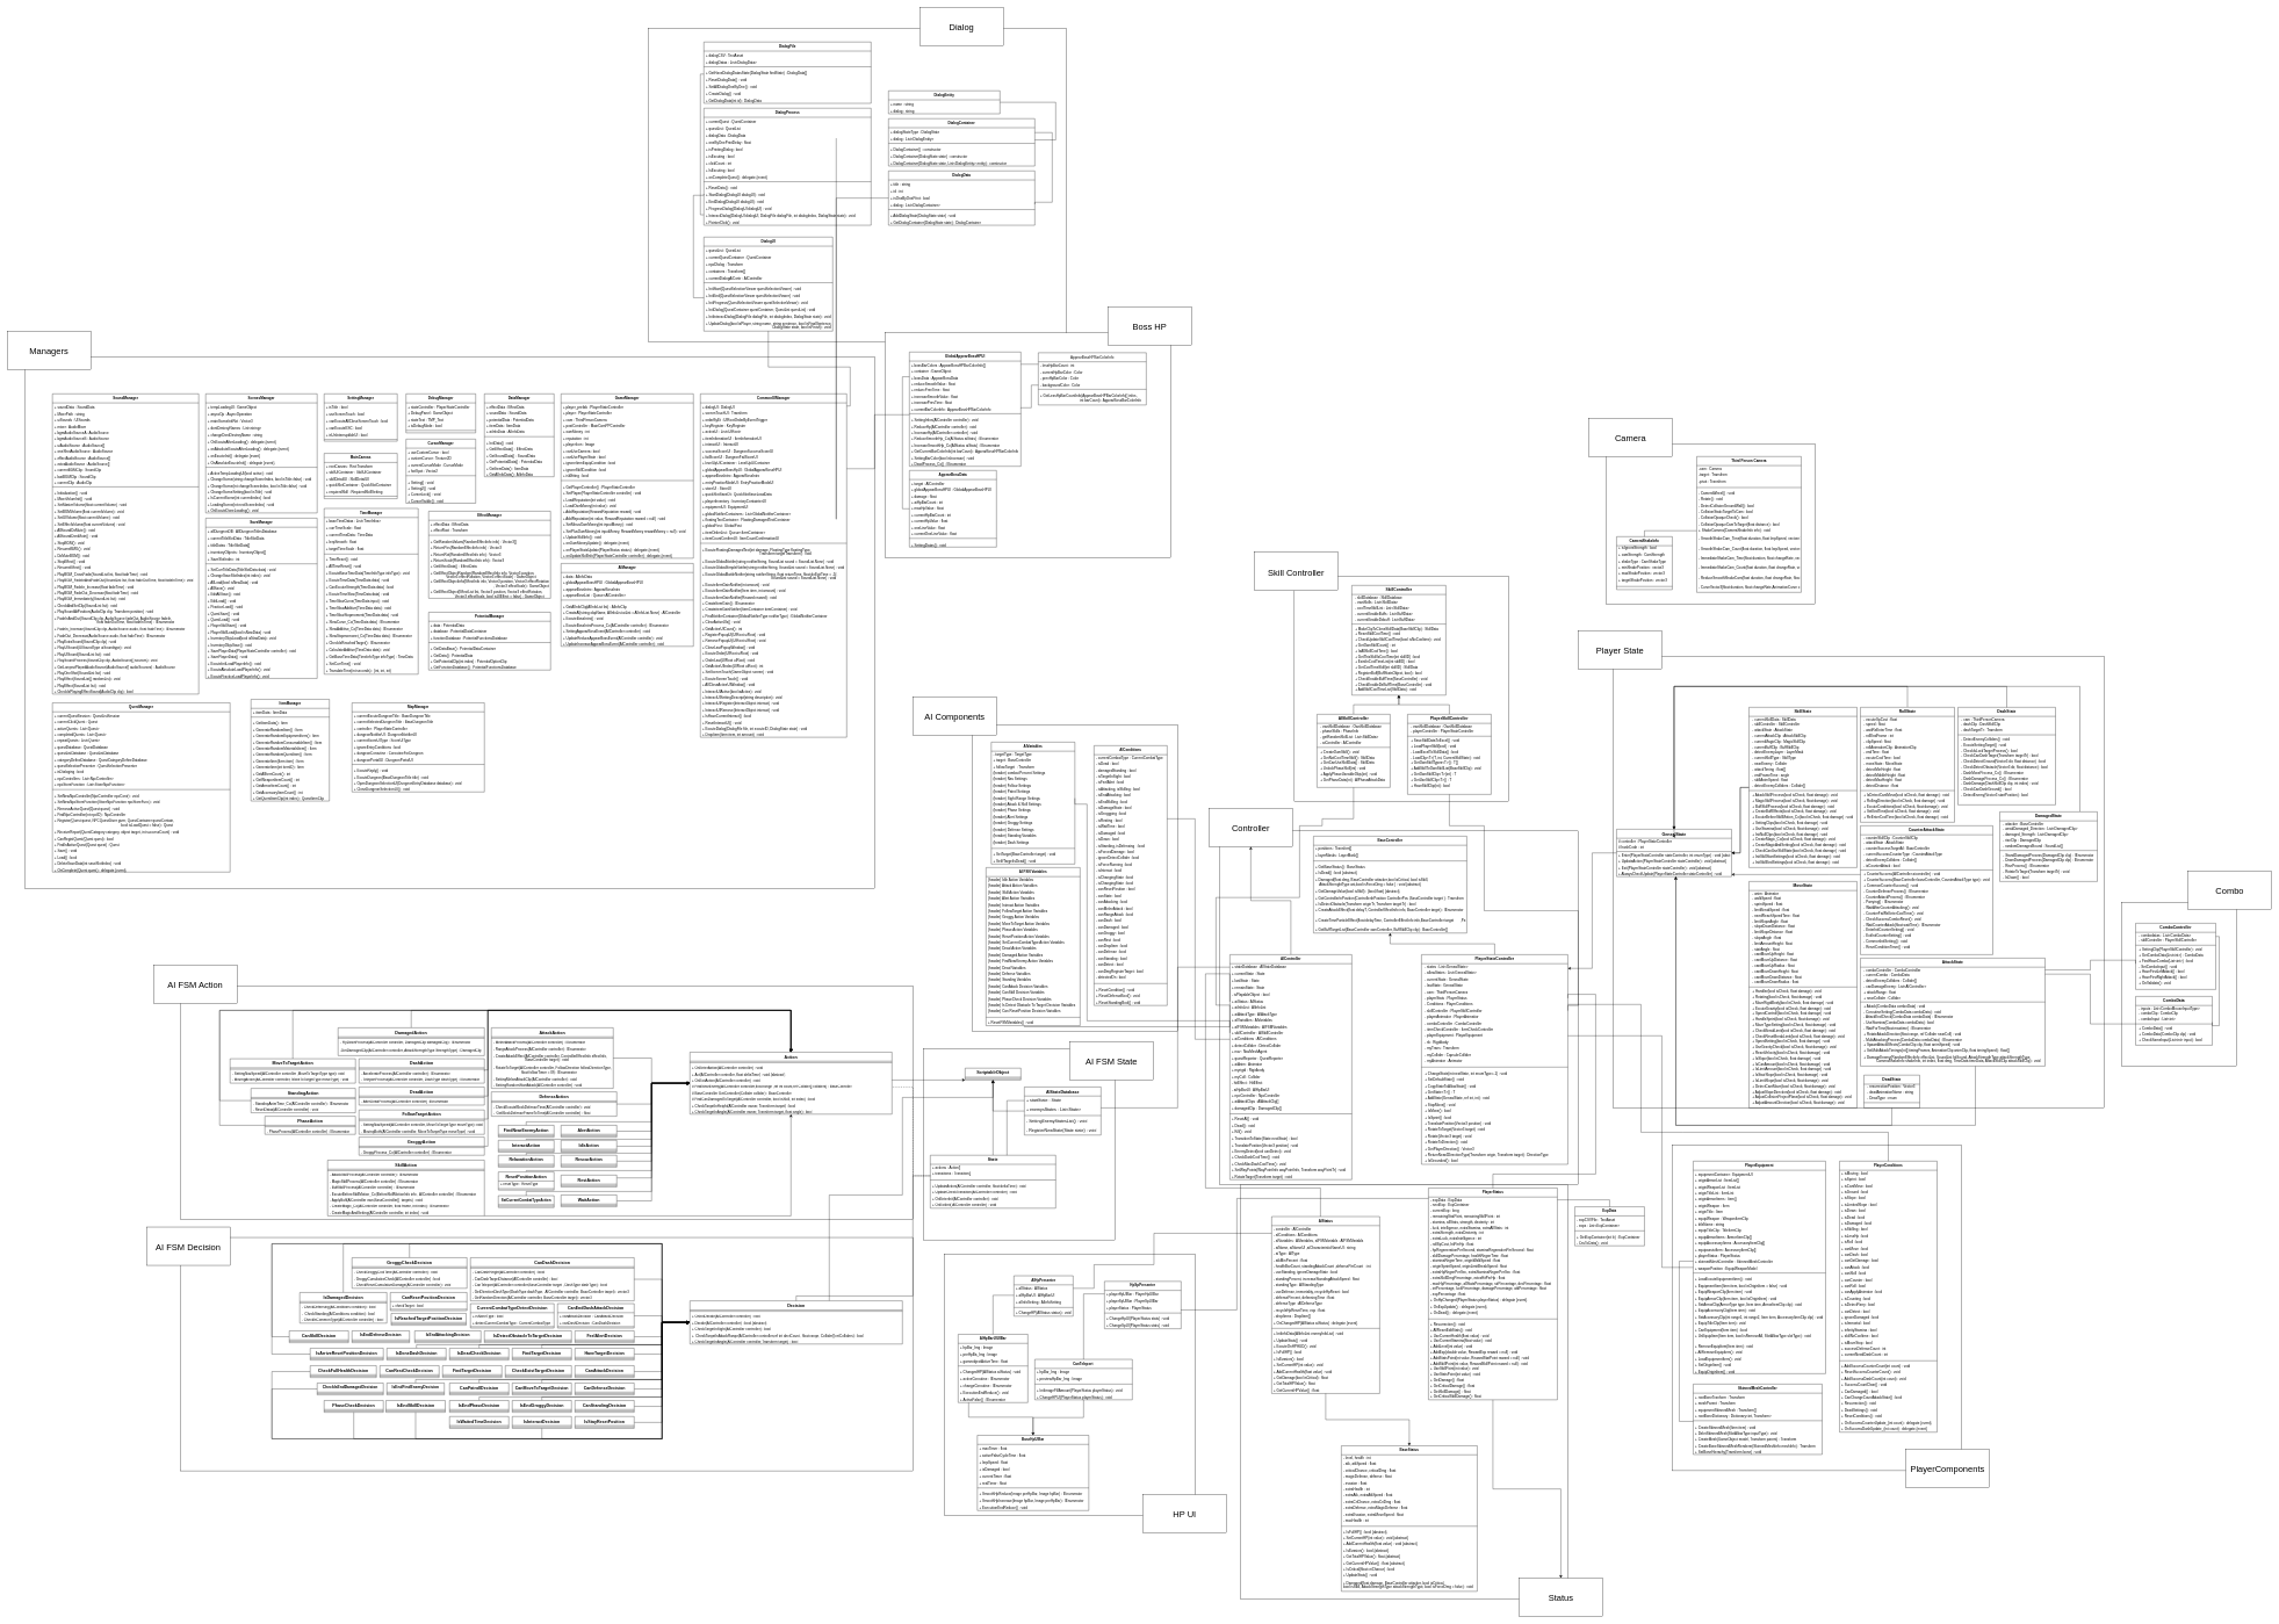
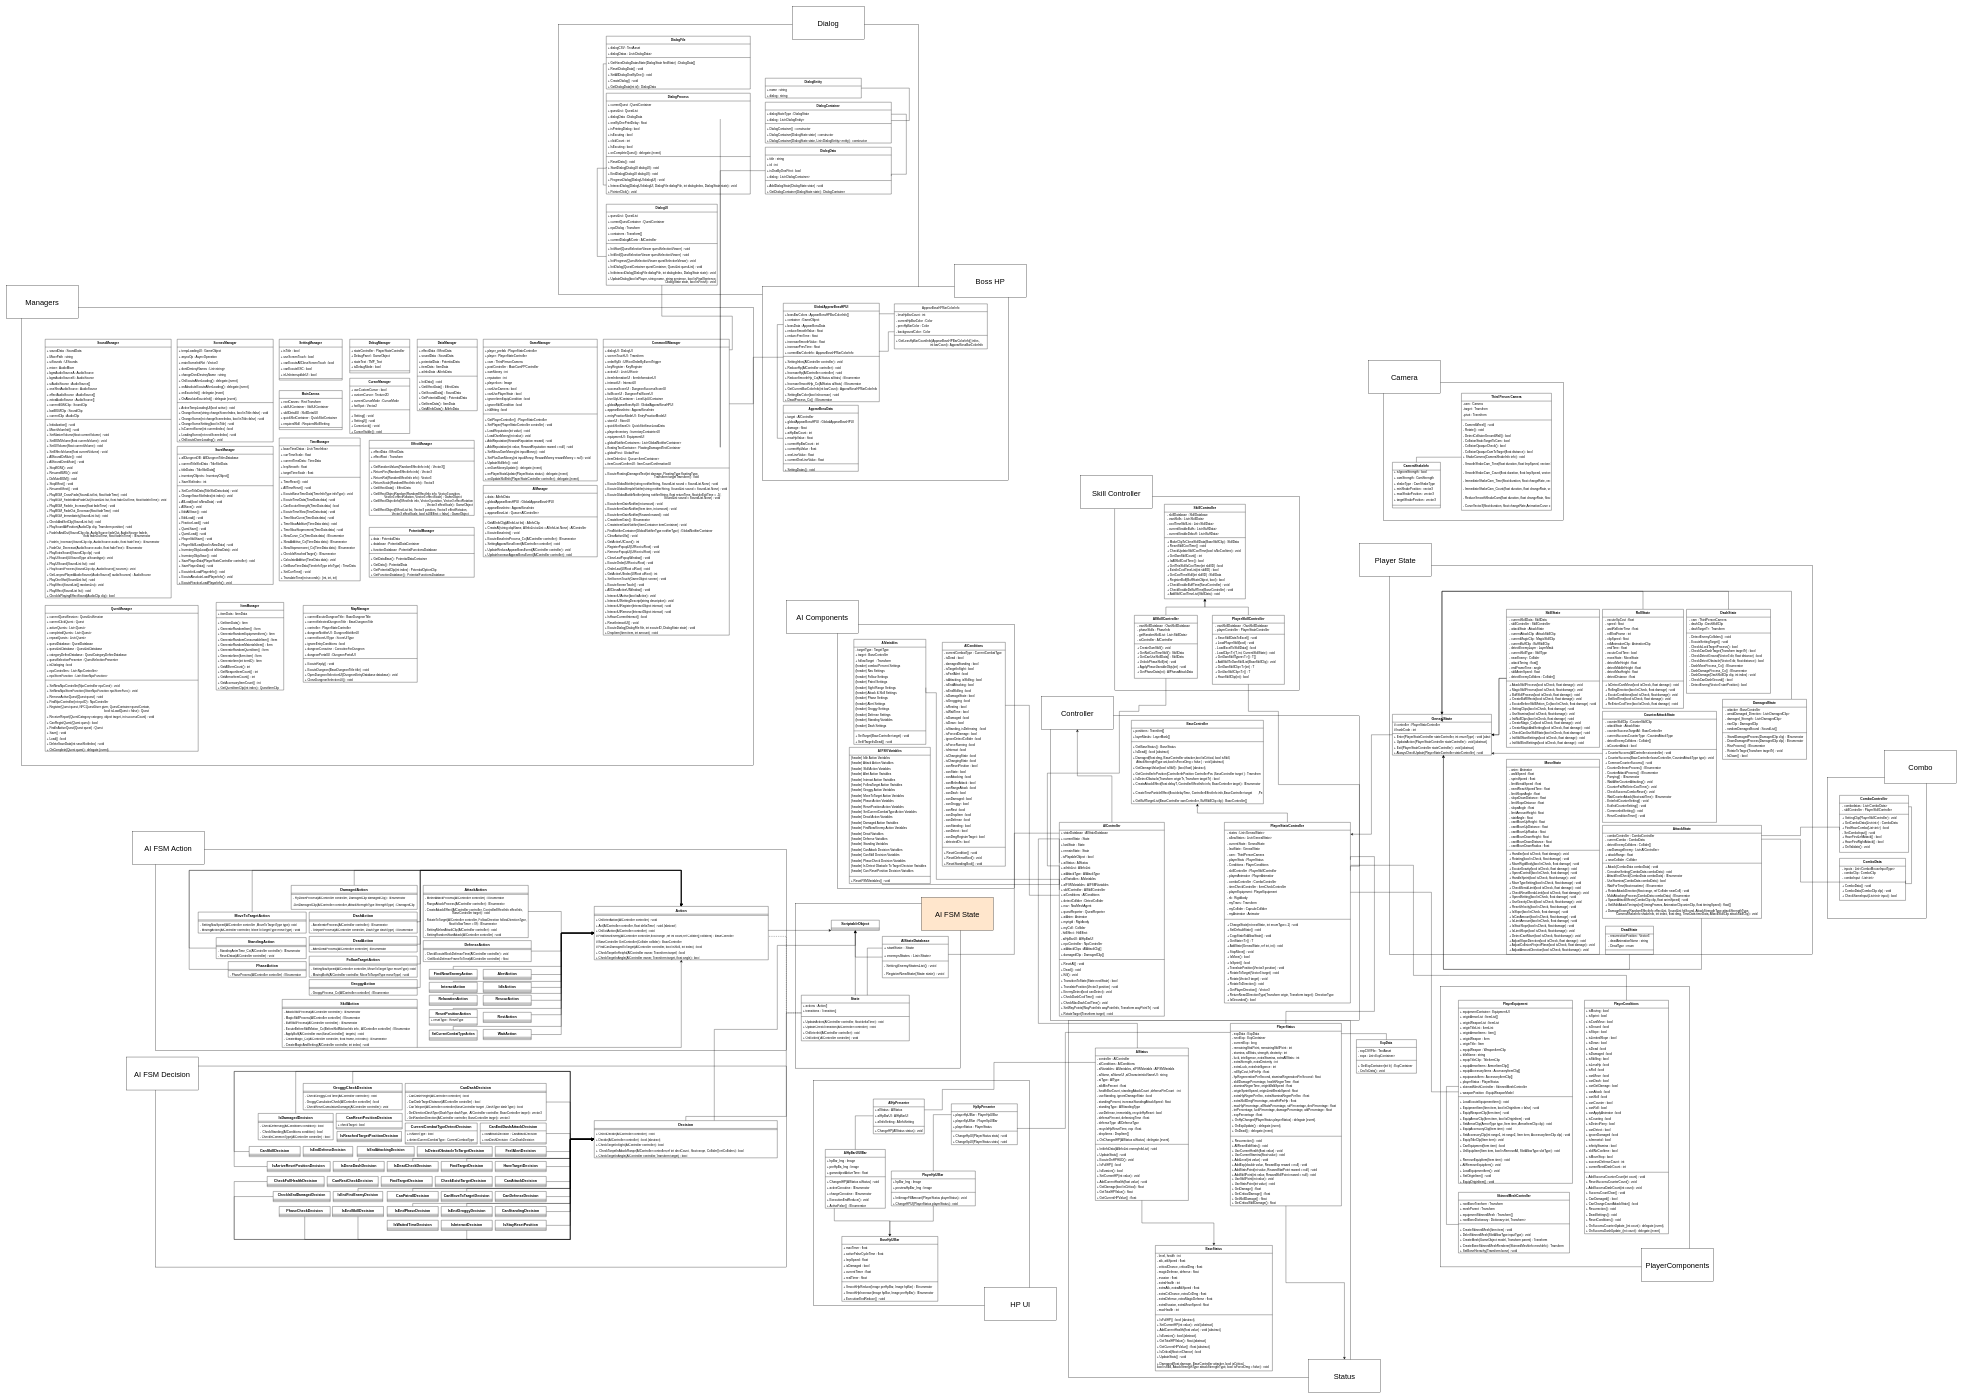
- <mxCell id="1260" value="+ TimeSlowCurve(TimeData input) : void" style="text;strokeColor=none;fillColor=none;align=left;verticalAlign=top;spacingLeft=4;fontSize=10;" parent="1247" vertex="1"><mxGeometry y="256" width="270" height="20" as="geometry" /></mxCell>
+ <mxCell id="1260" value="+ TimeSlowCurve(TimeData data) : void" style="text;strokeColor=none;fillColor=none;align=left;verticalAlign=top;spacingLeft=4;fontSize=10;" parent="1247" vertex="1"><mxGeometry y="256" width="270" height="20" as="geometry" /></mxCell>
- <mxCell id="1382" value="AI FSM State" style="fontSize=25;verticalAlign=middle;" parent="1" vertex="1"><mxGeometry x="3070" y="2990" width="240" height="110" as="geometry" /></mxCell>
+ <mxCell id="1382" value="AI FSM State" style="fontSize=25;verticalAlign=middle;fillColor=#ffe6cc;" parent="1" vertex="1"><mxGeometry x="3070" y="2990" width="240" height="110" as="geometry" /></mxCell>
- <mxCell id="1284" value="CanTeleport&amp;nbsp;" style="swimlane;fontStyle=1;align=center;verticalAlign=top;childLayout=stackLayout;horizontal=1;startSize=26;horizontalStack=0;resizeParent=1;resizeParentMax=0;resizeLast=0;collapsible=1;marginBottom=0;whiteSpace=wrap;html=1;fontSize=10;" parent="1" vertex="1"><mxGeometry x="2970" y="3902" width="280" height="116" as="geometry" /></mxCell>
+ <mxCell id="1284" value="PlayerHpUIBar&amp;nbsp;" style="swimlane;fontStyle=1;align=center;verticalAlign=top;childLayout=stackLayout;horizontal=1;startSize=26;horizontalStack=0;resizeParent=1;resizeParentMax=0;resizeLast=0;collapsible=1;marginBottom=0;whiteSpace=wrap;html=1;fontSize=10;" parent="1" vertex="1"><mxGeometry x="2970" y="3902" width="280" height="116" as="geometry" /></mxCell>
